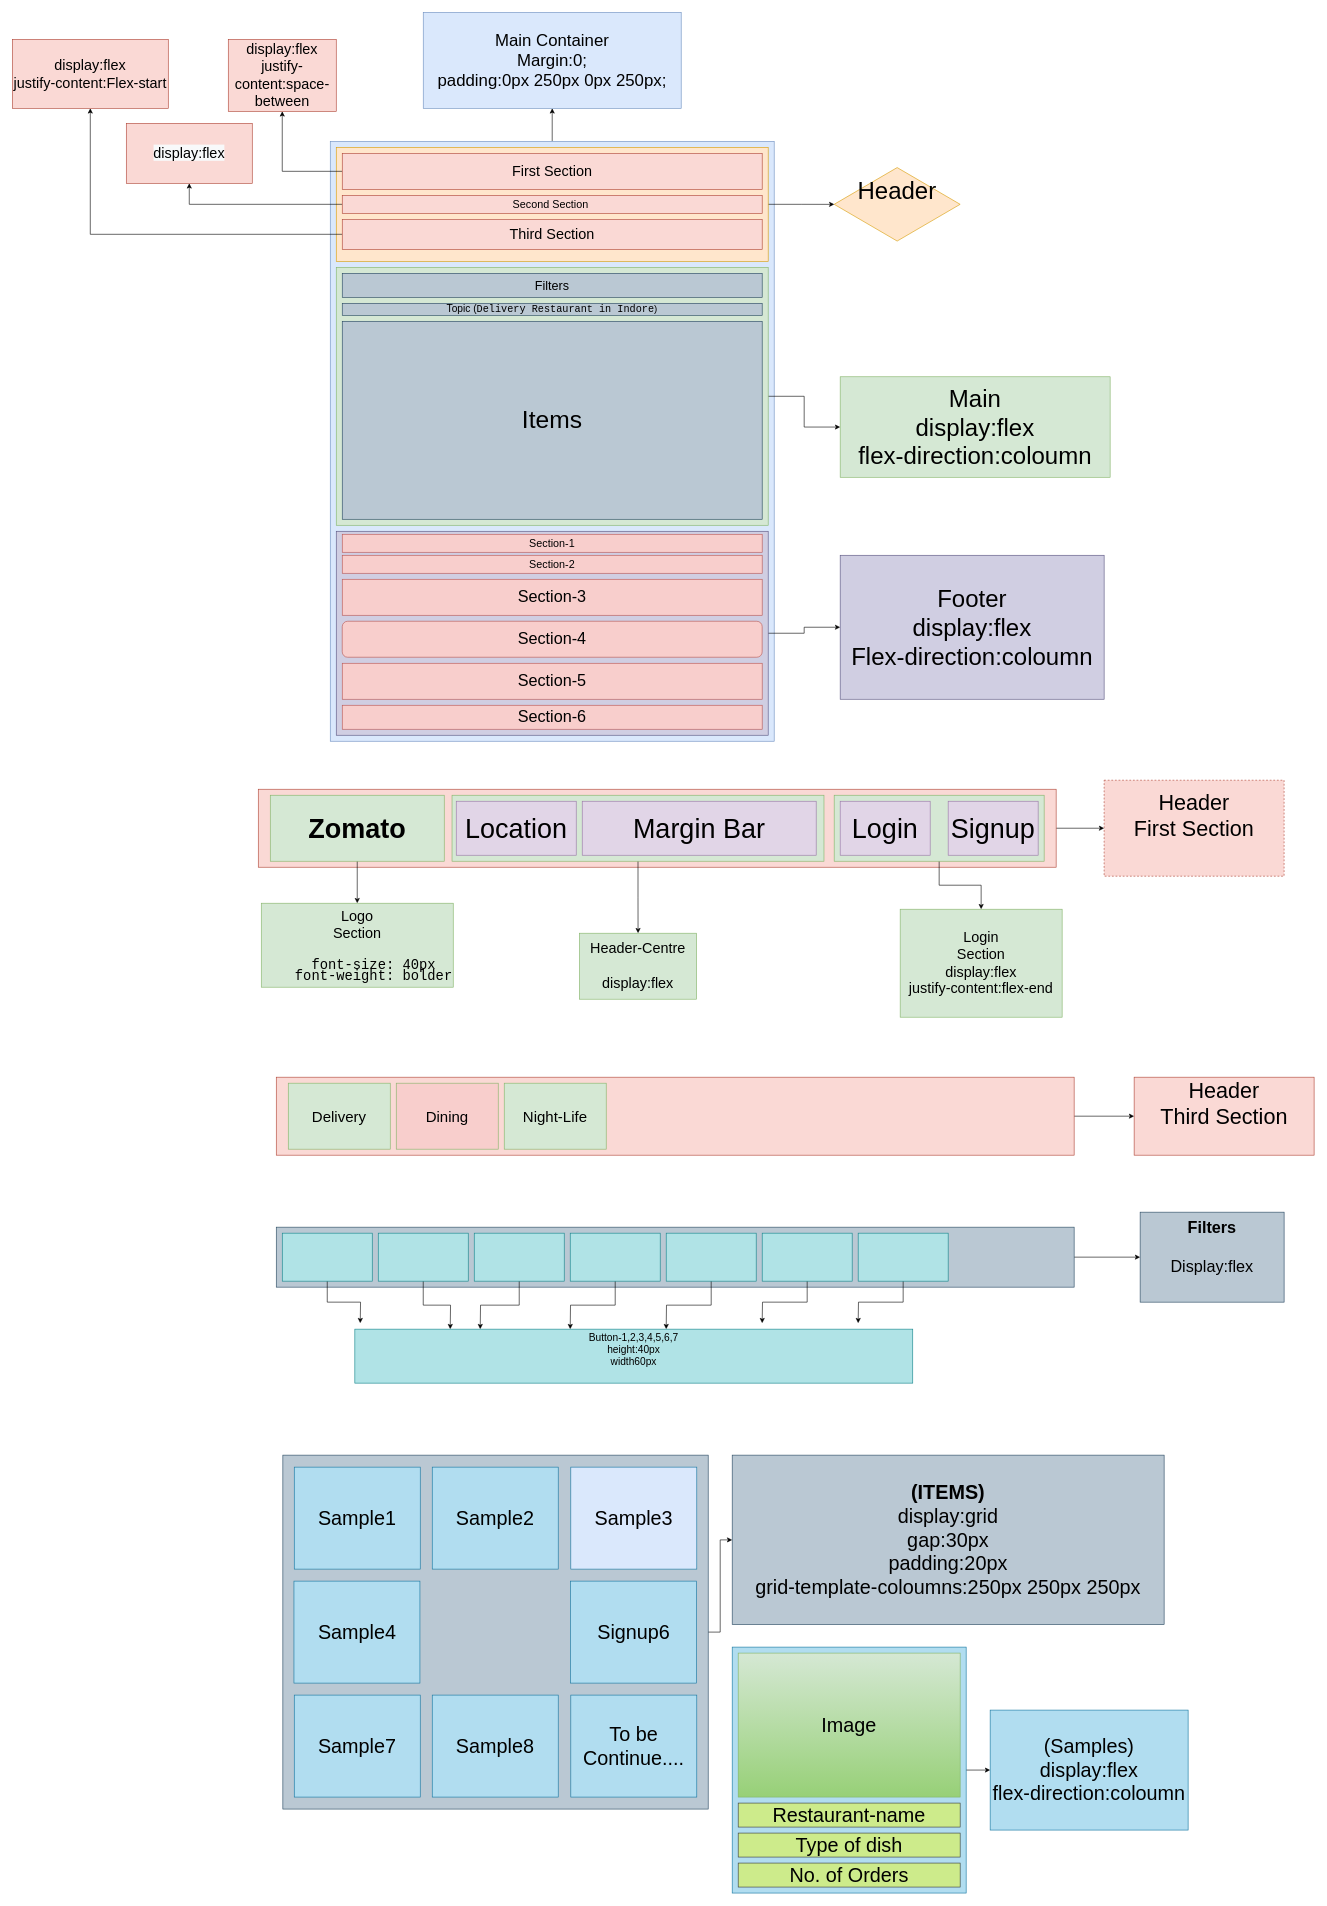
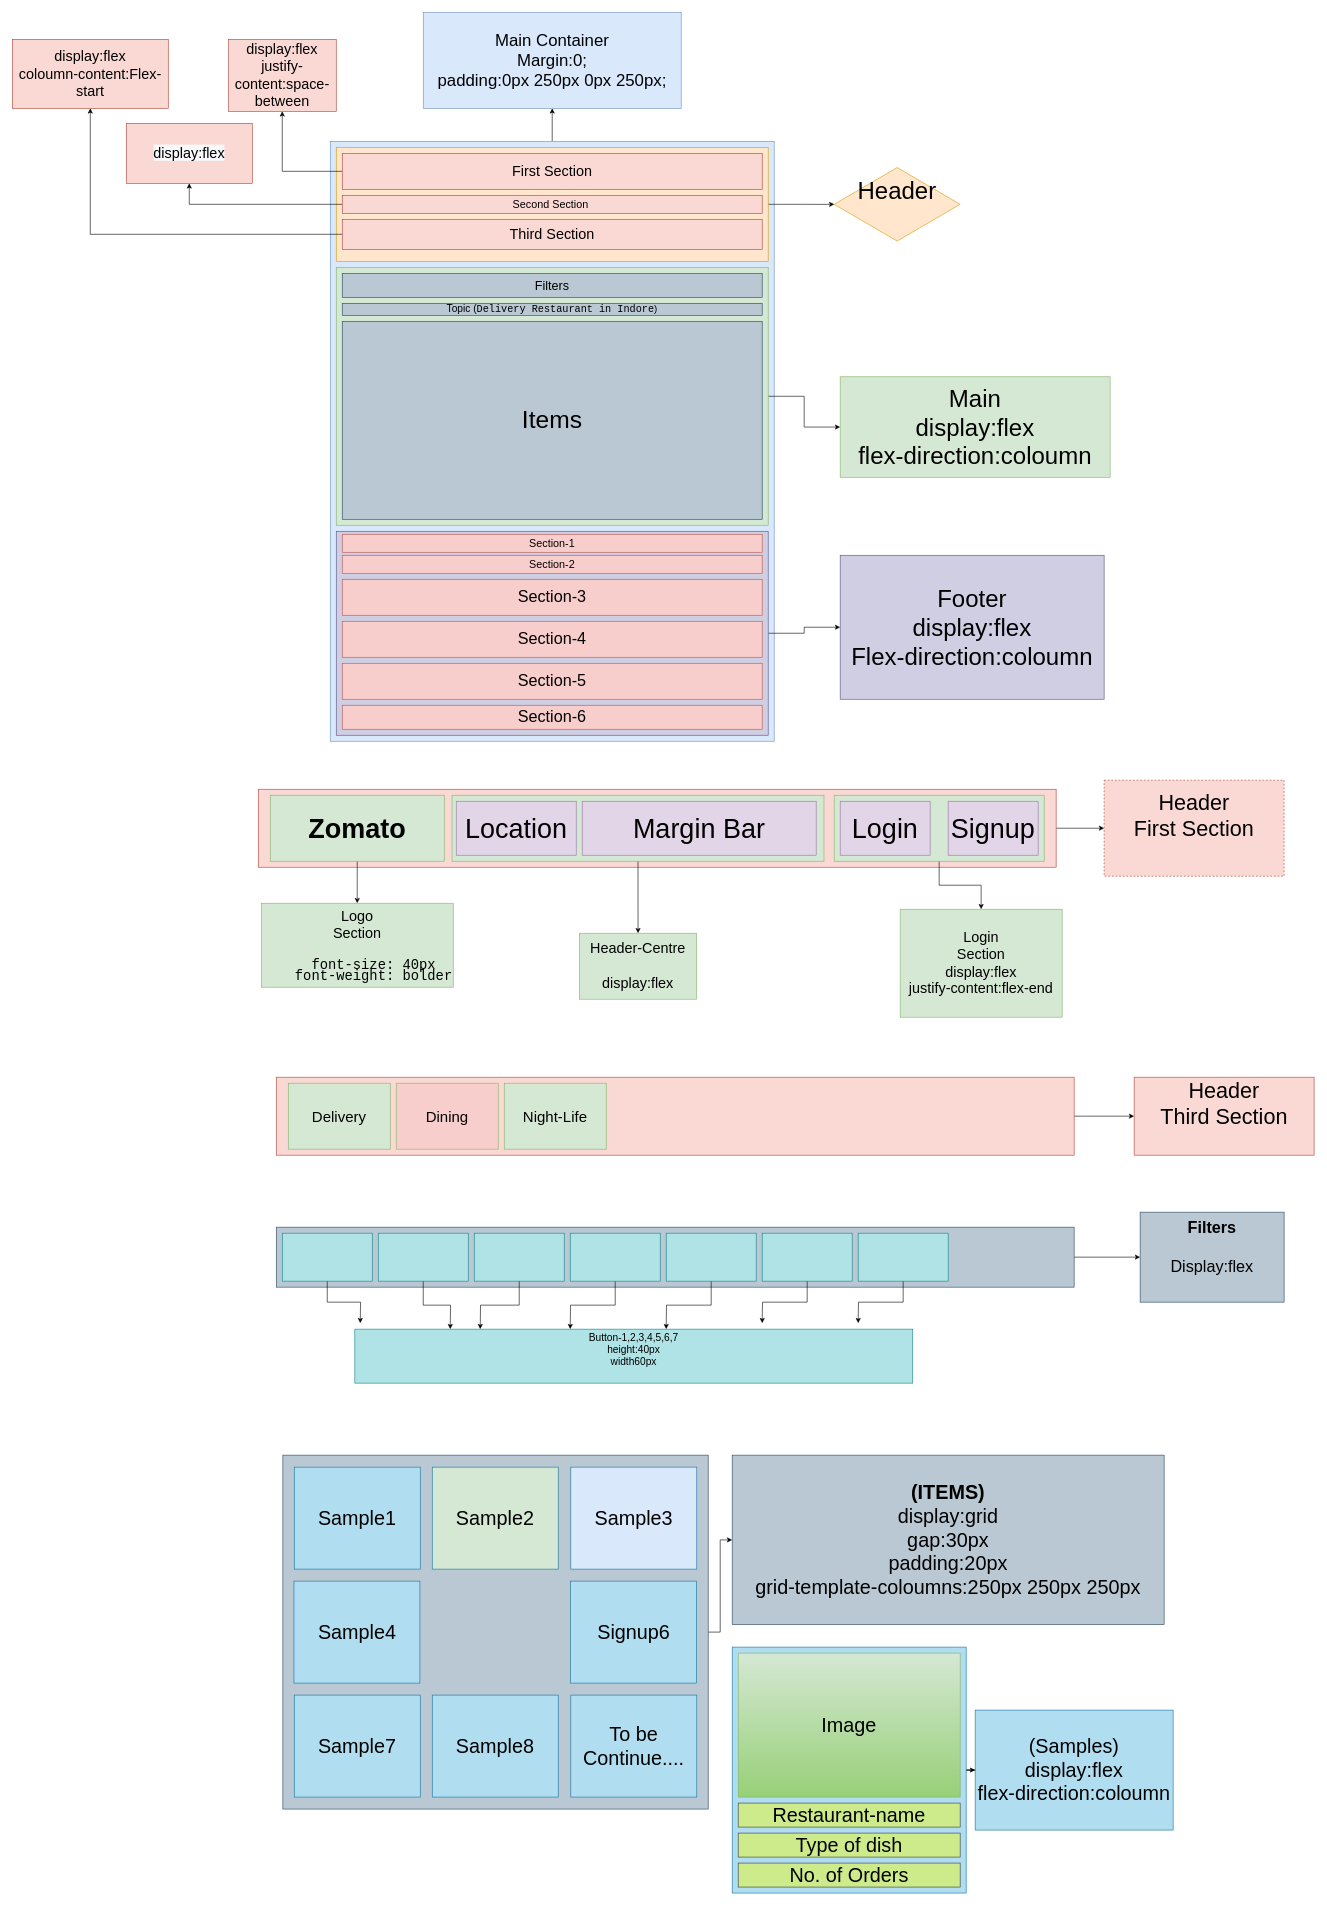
- <mxCell id="31" value="&lt;span style=&quot;font-size: 24px&quot;&gt;display:flex&lt;br&gt;justify-content:Flex-start&lt;br&gt;&lt;/span&gt;" style="whiteSpace=wrap;html=1;fillColor=#fad9d5;strokeColor=#ae4132;rounded=0;" vertex="1" parent="1"><mxGeometry x="20" y="65" width="260" height="115" as="geometry" /></mxCell>
+ <mxCell id="31" value="&lt;span style=&quot;font-size: 24px&quot;&gt;display:flex&lt;br&gt;coloumn-content:Flex-start&lt;br&gt;&lt;/span&gt;" style="whiteSpace=wrap;html=1;fillColor=#fad9d5;strokeColor=#ae4132;rounded=0;" vertex="1" parent="1"><mxGeometry x="20" y="65" width="260" height="115" as="geometry" /></mxCell>
- <mxCell id="25" value="&lt;span style=&quot;font-size: 27px&quot;&gt;Section-4&lt;/span&gt;" style="whiteSpace=wrap;html=1;fontSize=16;fillColor=#f8cecc;strokeColor=#b85450;rounded=1;" vertex="1" parent="1"><mxGeometry x="570" y="1035" width="700" height="60" as="geometry" /></mxCell>
+ <mxCell id="25" value="&lt;span style=&quot;font-size: 27px&quot;&gt;Section-4&lt;/span&gt;" style="rounded=0;whiteSpace=wrap;html=1;fontSize=16;fillColor=#f8cecc;strokeColor=#b85450;" vertex="1" parent="1"><mxGeometry x="570" y="1035" width="700" height="60" as="geometry" /></mxCell>
- <mxCell id="77" value="&lt;span&gt;Sample2&lt;/span&gt;" style="rounded=0;whiteSpace=wrap;html=1;labelBackgroundColor=none;fontSize=33;fillColor=#b1ddf0;strokeColor=#10739e;" vertex="1" parent="1"><mxGeometry x="720" y="2445" width="210" height="170" as="geometry" /></mxCell>
+ <mxCell id="77" value="&lt;span&gt;Sample2&lt;/span&gt;" style="rounded=0;whiteSpace=wrap;html=1;labelBackgroundColor=none;fontSize=33;fillColor=#d5e8d4;strokeColor=#10739e;" vertex="1" parent="1"><mxGeometry x="720" y="2445" width="210" height="170" as="geometry" /></mxCell>
- <mxCell id="90" value="(Samples)&lt;br&gt;display:flex&lt;br&gt;flex-direction:coloumn&lt;br&gt;" style="whiteSpace=wrap;html=1;fontSize=33;fillColor=#b1ddf0;strokeColor=#10739e;rounded=0;labelBackgroundColor=none;" vertex="1" parent="1"><mxGeometry x="1650" y="2850" width="330" height="200" as="geometry" /></mxCell>
+ <mxCell id="90" value="(Samples)&lt;br&gt;display:flex&lt;br&gt;flex-direction:coloumn&lt;br&gt;" style="whiteSpace=wrap;html=1;fontSize=33;fillColor=#b1ddf0;strokeColor=#10739e;rounded=0;labelBackgroundColor=none;" vertex="1" parent="1"><mxGeometry x="1625" y="2850" width="330" height="200" as="geometry" /></mxCell>
